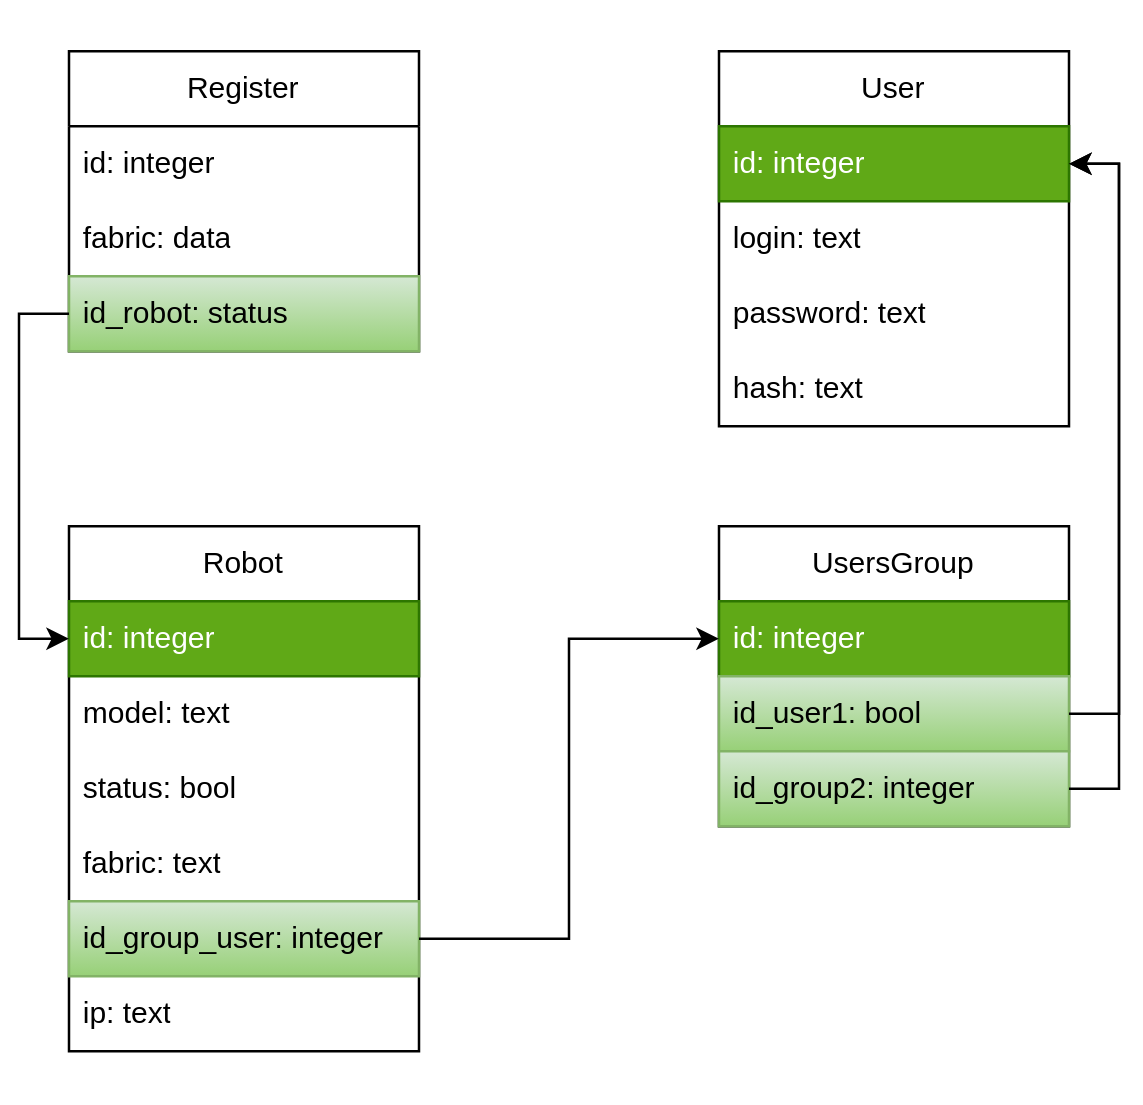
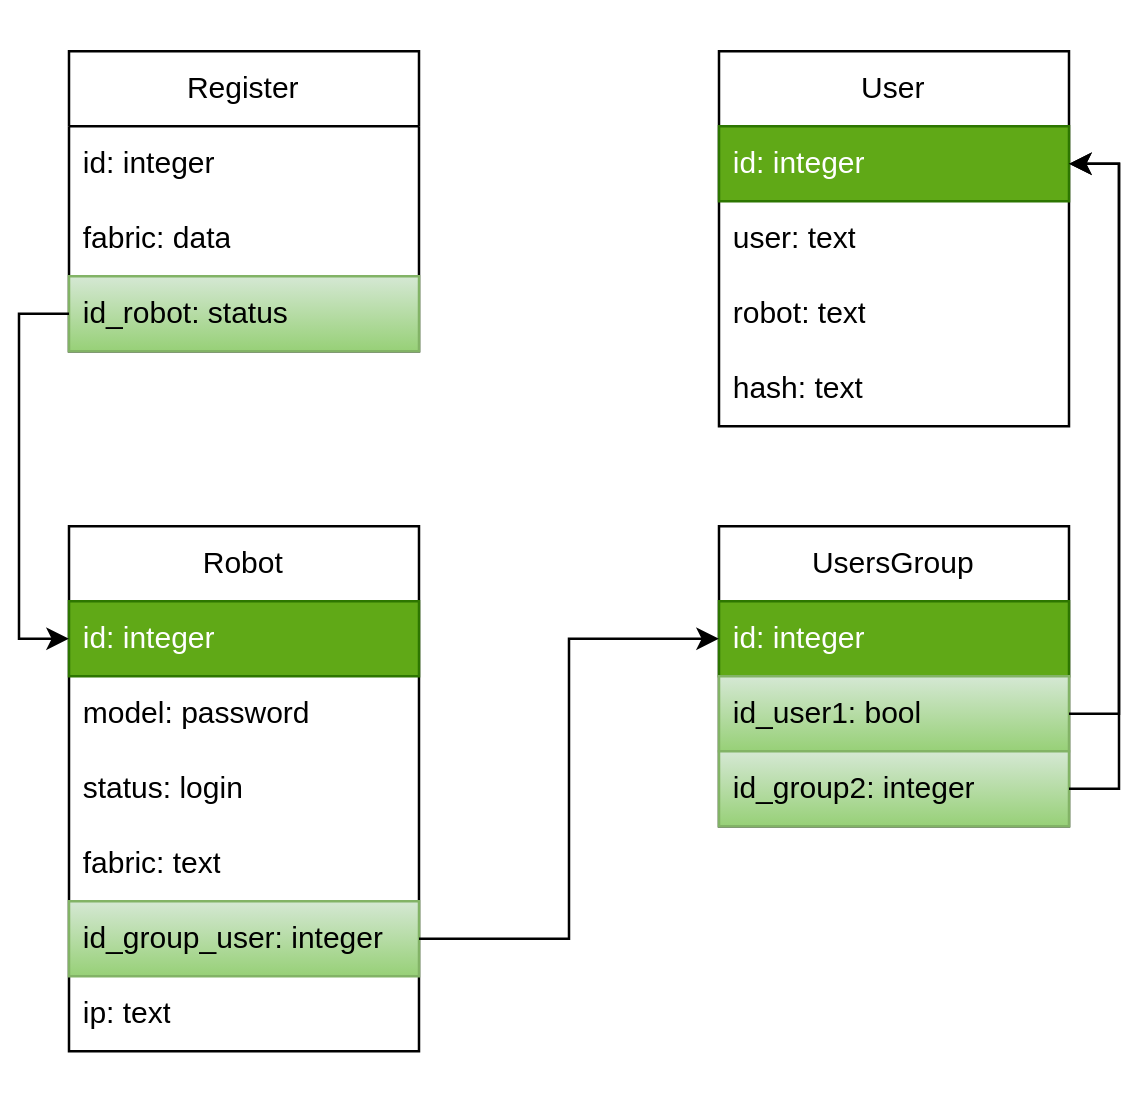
- <mxCell id="17" value="login: text" style="text;strokeColor=none;fillColor=none;align=left;verticalAlign=middle;spacingLeft=4;spacingRight=4;overflow=hidden;points=[[0,0.5],[1,0.5]];portConstraint=eastwest;rotatable=0;whiteSpace=wrap;html=1;" vertex="1" parent="15"><mxGeometry y="60" width="140" height="30" as="geometry" /></mxCell>
+ <mxCell id="17" value="user: text" style="text;strokeColor=none;fillColor=none;align=left;verticalAlign=middle;spacingLeft=4;spacingRight=4;overflow=hidden;points=[[0,0.5],[1,0.5]];portConstraint=eastwest;rotatable=0;whiteSpace=wrap;html=1;" vertex="1" parent="15"><mxGeometry y="60" width="140" height="30" as="geometry" /></mxCell>
- <mxCell id="18" value="password: text" style="text;strokeColor=none;fillColor=none;align=left;verticalAlign=middle;spacingLeft=4;spacingRight=4;overflow=hidden;points=[[0,0.5],[1,0.5]];portConstraint=eastwest;rotatable=0;whiteSpace=wrap;html=1;" vertex="1" parent="15"><mxGeometry y="90" width="140" height="30" as="geometry" /></mxCell>
+ <mxCell id="18" value="robot: text" style="text;strokeColor=none;fillColor=none;align=left;verticalAlign=middle;spacingLeft=4;spacingRight=4;overflow=hidden;points=[[0,0.5],[1,0.5]];portConstraint=eastwest;rotatable=0;whiteSpace=wrap;html=1;" vertex="1" parent="15"><mxGeometry y="90" width="140" height="30" as="geometry" /></mxCell>
- <mxCell id="9" value="model: text" style="text;strokeColor=none;fillColor=none;align=left;verticalAlign=middle;spacingLeft=4;spacingRight=4;overflow=hidden;points=[[0,0.5],[1,0.5]];portConstraint=eastwest;rotatable=0;whiteSpace=wrap;html=1;" parent="7" vertex="1"><mxGeometry y="60" width="140" height="30" as="geometry" /></mxCell>
+ <mxCell id="9" value="model: password" style="text;strokeColor=none;fillColor=none;align=left;verticalAlign=middle;spacingLeft=4;spacingRight=4;overflow=hidden;points=[[0,0.5],[1,0.5]];portConstraint=eastwest;rotatable=0;whiteSpace=wrap;html=1;" parent="7" vertex="1"><mxGeometry y="60" width="140" height="30" as="geometry" /></mxCell>
- <mxCell id="10" value="status: bool" style="text;strokeColor=none;fillColor=none;align=left;verticalAlign=middle;spacingLeft=4;spacingRight=4;overflow=hidden;points=[[0,0.5],[1,0.5]];portConstraint=eastwest;rotatable=0;whiteSpace=wrap;html=1;" parent="7" vertex="1"><mxGeometry y="90" width="140" height="30" as="geometry" /></mxCell>
+ <mxCell id="10" value="status: login" style="text;strokeColor=none;fillColor=none;align=left;verticalAlign=middle;spacingLeft=4;spacingRight=4;overflow=hidden;points=[[0,0.5],[1,0.5]];portConstraint=eastwest;rotatable=0;whiteSpace=wrap;html=1;" parent="7" vertex="1"><mxGeometry y="90" width="140" height="30" as="geometry" /></mxCell>
